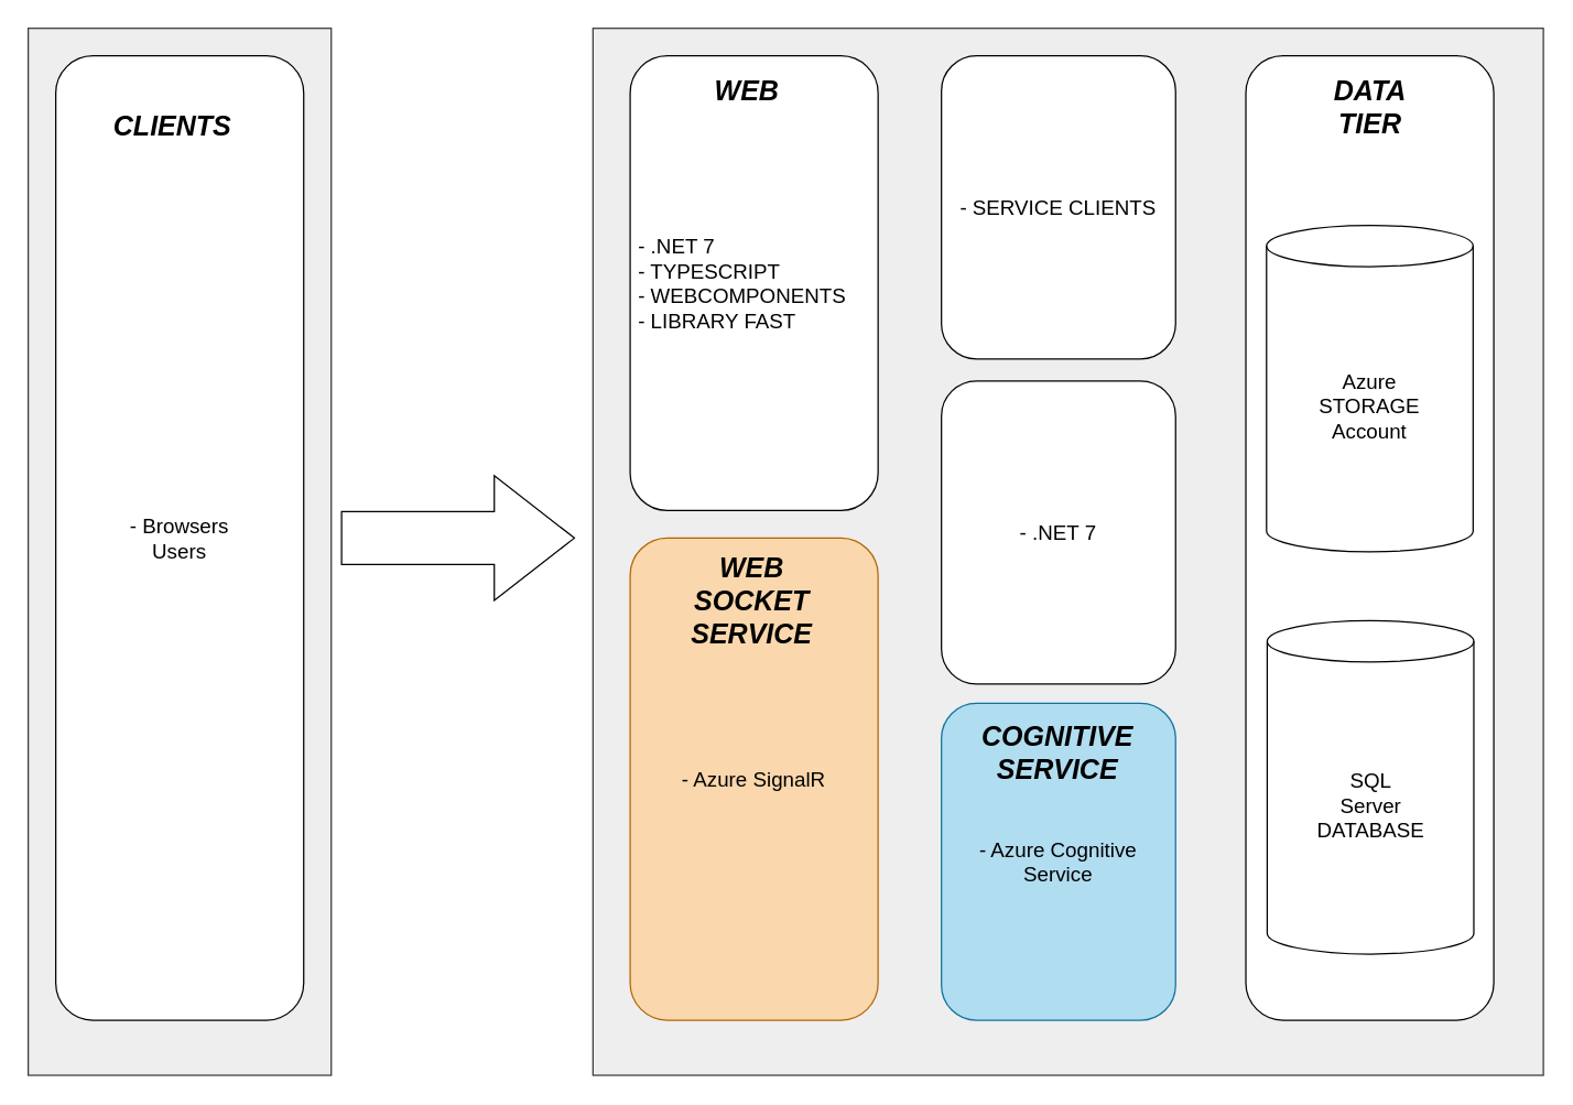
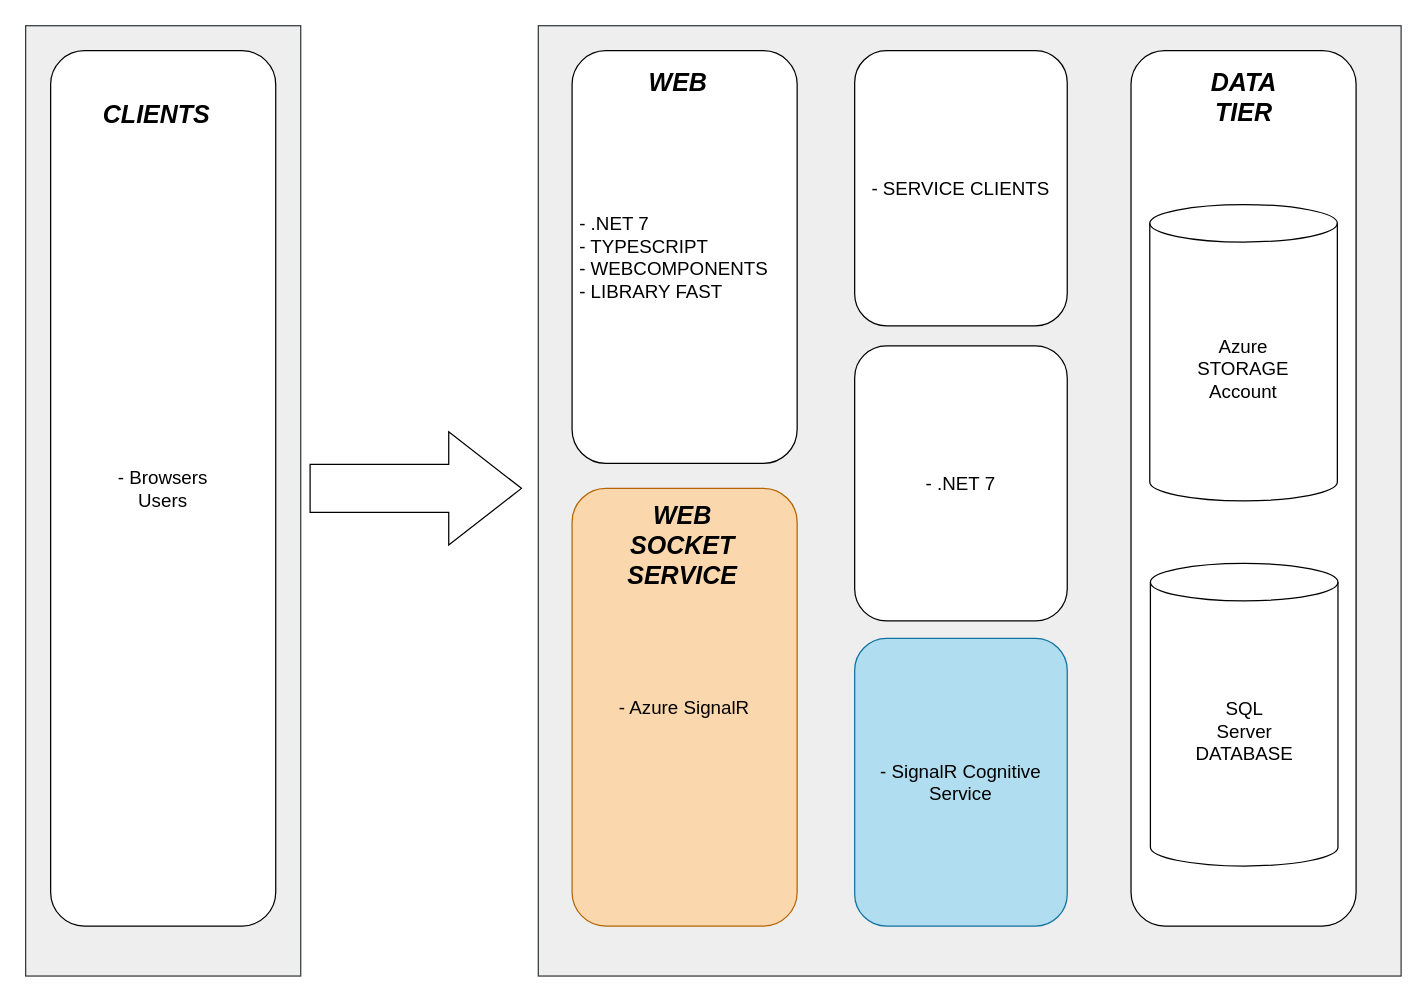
- <mxCell id="17" value="COGNITIVE SERVICE" style="text;html=1;strokeColor=none;fillColor=none;align=center;verticalAlign=middle;whiteSpace=wrap;rounded=0;fontSize=20;fontStyle=3" parent="1" vertex="1"><mxGeometry x="715" y="530" width="105" height="30" as="geometry" /></mxCell>
- <mxCell id="12" value="- Azure Cognitive Service" style="rounded=1;whiteSpace=wrap;html=1;fontSize=15;fillColor=#b1ddf0;strokeColor=#10739e;" parent="1" vertex="1"><mxGeometry x="683" y="510" width="170" height="230" as="geometry" /></mxCell>
+ <mxCell id="12" value="- SignalR Cognitive Service" style="rounded=1;whiteSpace=wrap;html=1;fontSize=15;fillColor=#b1ddf0;strokeColor=#10739e;" parent="1" vertex="1"><mxGeometry x="683" y="510" width="170" height="230" as="geometry" /></mxCell>
